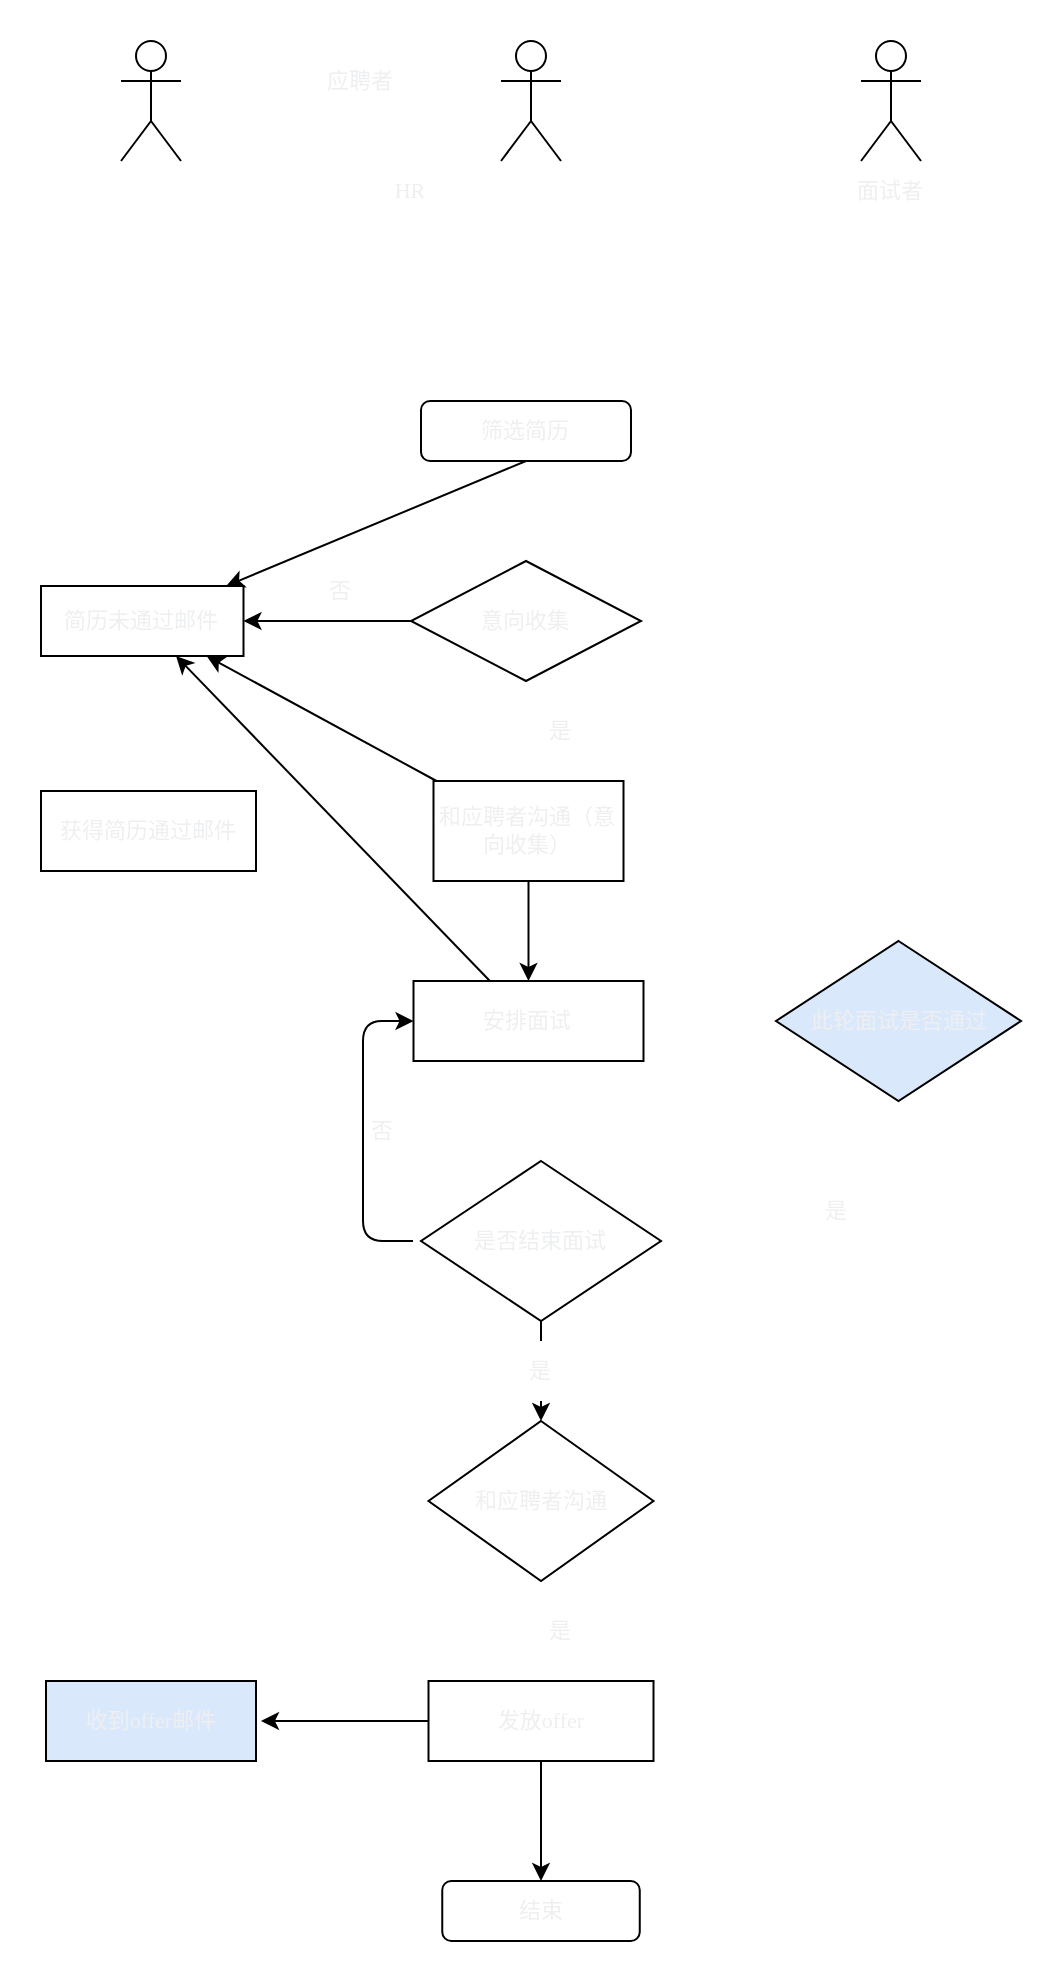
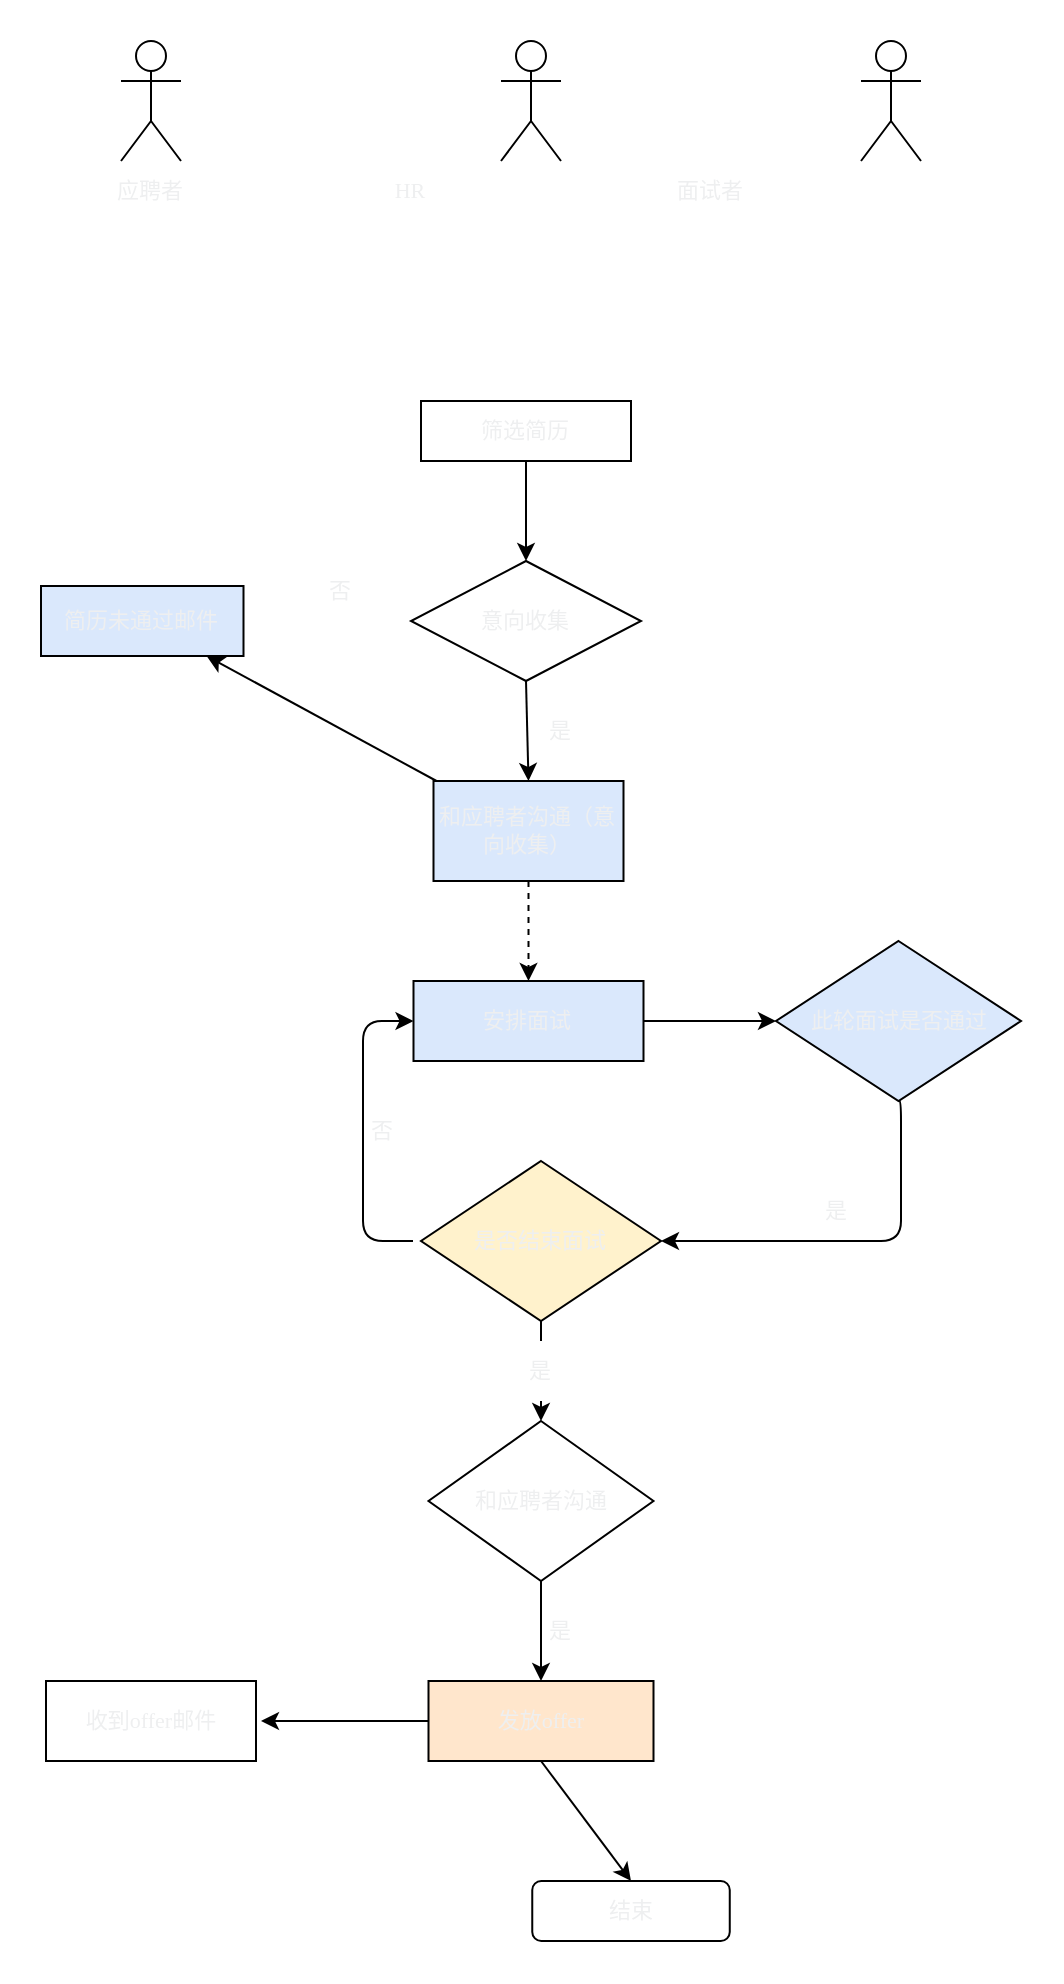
- <mxCell id="5" value="应聘者" style="text;html=1;strokeColor=none;fillColor=none;align=center;verticalAlign=middle;whiteSpace=wrap;rounded=0;fontFamily=Verdana;fontSize=11;fontColor=#EEEFF0;" vertex="1" parent="1"><mxGeometry x="150" y="25" width="60" height="30" as="geometry" /></mxCell>
+ <mxCell id="5" value="应聘者" style="text;html=1;strokeColor=none;fillColor=none;align=center;verticalAlign=middle;whiteSpace=wrap;rounded=0;fontFamily=Verdana;fontSize=11;fontColor=#EEEFF0;" vertex="1" parent="1"><mxGeometry x="45" y="80" width="60" height="30" as="geometry" /></mxCell>
- <mxCell id="7" value="面试者" style="text;html=1;strokeColor=none;fillColor=none;align=center;verticalAlign=middle;whiteSpace=wrap;rounded=0;fontFamily=Verdana;fontSize=11;fontColor=#EEEFF0;" vertex="1" parent="1"><mxGeometry x="415" y="80" width="60" height="30" as="geometry" /></mxCell>
+ <mxCell id="7" value="面试者" style="text;html=1;strokeColor=none;fillColor=none;align=center;verticalAlign=middle;whiteSpace=wrap;rounded=0;fontFamily=Verdana;fontSize=11;fontColor=#EEEFF0;" vertex="1" parent="1"><mxGeometry x="325" y="80" width="60" height="30" as="geometry" /></mxCell>
- <mxCell id="9" value="筛选简历" style="whiteSpace=wrap;html=1;fontFamily=Verdana;fontSize=11;fontColor=#EEEFF0;rounded=1;" vertex="1" parent="1"><mxGeometry x="210" y="200" width="105" height="30" as="geometry" /></mxCell>
+ <mxCell id="9" value="筛选简历" style="rounded=0;whiteSpace=wrap;html=1;fontFamily=Verdana;fontSize=11;fontColor=#EEEFF0;" vertex="1" parent="1"><mxGeometry x="210" y="200" width="105" height="30" as="geometry" /></mxCell>
- <mxCell id="8" style="edgeStyle=none;html=1;exitX=0.5;exitY=1;exitDx=0;exitDy=0;fontFamily=Verdana;fontSize=11;fontColor=#EEEFF0;" edge="1" parent="1" source="9" target="37"><mxGeometry relative="1" as="geometry" /></mxCell>
+ <mxCell id="8" style="edgeStyle=none;html=1;exitX=0.5;exitY=1;exitDx=0;exitDy=0;entryX=0.5;entryY=0;entryDx=0;entryDy=0;fontFamily=Verdana;fontSize=11;fontColor=#EEEFF0;" edge="1" parent="1" source="9" target="12"><mxGeometry relative="1" as="geometry" /></mxCell>
- <mxCell id="37" value="简历未通过邮件" style="whiteSpace=wrap;html=1;fontSize=11;fontFamily=Verdana;fontColor=#EEEFF0;" vertex="1" parent="1"><mxGeometry x="20" y="292.5" width="101.25" height="35" as="geometry" /></mxCell>
+ <mxCell id="37" value="简历未通过邮件" style="whiteSpace=wrap;html=1;fontSize=11;fontFamily=Verdana;fontColor=#EEEFF0;fillColor=#dae8fc;" vertex="1" parent="1"><mxGeometry x="20" y="292.5" width="101.25" height="35" as="geometry" /></mxCell>
- <mxCell id="11" value="" style="edgeStyle=none;html=1;fontFamily=Verdana;fontSize=11;fontColor=#EEEFF0;" edge="1" parent="1" source="12" target="37"><mxGeometry relative="1" as="geometry" /></mxCell>
+ <mxCell id="10" style="edgeStyle=none;html=1;exitX=0.5;exitY=1;exitDx=0;exitDy=0;entryX=0.5;entryY=0;entryDx=0;entryDy=0;fontFamily=Verdana;fontSize=11;fontColor=#EEEFF0;" edge="1" parent="1" source="12" target="15"><mxGeometry relative="1" as="geometry" /></mxCell>
- <mxCell id="16" value="" style="edgeStyle=none;html=1;fontFamily=Verdana;fontSize=11;fontColor=#EEEFF0;" edge="1" parent="1" source="17" target="37"><mxGeometry relative="1" as="geometry" /></mxCell>
+ <mxCell id="16" value="" style="edgeStyle=none;html=1;fontFamily=Verdana;fontSize=11;fontColor=#EEEFF0;" edge="1" parent="1" source="17" target="18"><mxGeometry relative="1" as="geometry" /></mxCell>
- <mxCell id="28" value="获得简历通过邮件" style="rounded=0;whiteSpace=wrap;html=1;fontFamily=Verdana;fontSize=11;fontColor=#EEEFF0;" vertex="1" parent="1"><mxGeometry x="20" y="395" width="107.5" height="40" as="geometry" /></mxCell>
- <mxCell id="15" value="和应聘者沟通（意向收集）" style="rounded=0;whiteSpace=wrap;html=1;fontFamily=Verdana;fontSize=11;fontColor=#EEEFF0;" vertex="1" parent="1"><mxGeometry x="216.25" y="390" width="95" height="50" as="geometry" /></mxCell>
+ <mxCell id="15" value="和应聘者沟通（意向收集）" style="rounded=0;whiteSpace=wrap;html=1;fontFamily=Verdana;fontSize=11;fontColor=#EEEFF0;fillColor=#dae8fc;" vertex="1" parent="1"><mxGeometry x="216.25" y="390" width="95" height="50" as="geometry" /></mxCell>
- <mxCell id="13" style="edgeStyle=none;html=1;exitX=0.5;exitY=1;exitDx=0;exitDy=0;entryX=0.5;entryY=0;entryDx=0;entryDy=0;fontFamily=Verdana;fontSize=11;fontColor=#EEEFF0;" edge="1" parent="1" source="15" target="17"><mxGeometry relative="1" as="geometry" /></mxCell>
+ <mxCell id="13" style="edgeStyle=none;html=1;exitX=0.5;exitY=1;exitDx=0;exitDy=0;entryX=0.5;entryY=0;entryDx=0;entryDy=0;fontFamily=Verdana;fontSize=11;fontColor=#EEEFF0;dashed=1;" edge="1" parent="1" source="15" target="17"><mxGeometry relative="1" as="geometry" /></mxCell>
- <mxCell id="17" value="安排面试" style="rounded=0;whiteSpace=wrap;html=1;fontFamily=Verdana;fontSize=11;fontColor=#EEEFF0;" vertex="1" parent="1"><mxGeometry x="206.25" y="490" width="115" height="40" as="geometry" /></mxCell>
+ <mxCell id="17" value="安排面试" style="rounded=0;whiteSpace=wrap;html=1;fontFamily=Verdana;fontSize=11;fontColor=#EEEFF0;fillColor=#dae8fc;" vertex="1" parent="1"><mxGeometry x="206.25" y="490" width="115" height="40" as="geometry" /></mxCell>
- <mxCell id="20" value="是否结束面试" style="rhombus;whiteSpace=wrap;html=1;fontFamily=Verdana;fontSize=11;fontColor=#EEEFF0;" vertex="1" parent="1"><mxGeometry x="210" y="580" width="120" height="80" as="geometry" /></mxCell>
+ <mxCell id="20" value="是否结束面试" style="rhombus;whiteSpace=wrap;html=1;fontFamily=Verdana;fontSize=11;fontColor=#EEEFF0;fillColor=#fff2cc;" vertex="1" parent="1"><mxGeometry x="210" y="580" width="120" height="80" as="geometry" /></mxCell>
+ <mxCell id="29" value="" style="edgeStyle=segmentEdgeStyle;endArrow=classic;html=1;fontFamily=Verdana;fontSize=11;fontColor=#EEEFF0;exitX=0.5;exitY=1;exitDx=0;exitDy=0;entryX=1;entryY=0.5;entryDx=0;entryDy=0;" edge="1" parent="1" source="18" target="20"><mxGeometry width="50" height="50" relative="1" as="geometry"><mxPoint x="450" y="560" as="sourcePoint" /><mxPoint x="350" y="620" as="targetPoint" /><Array as="points"><mxPoint x="450" y="550" /><mxPoint x="450" y="620" /></Array></mxGeometry></mxCell>
+ <mxCell id="21" style="edgeStyle=none;html=1;exitX=0.5;exitY=1;exitDx=0;exitDy=0;entryX=0.5;entryY=0;entryDx=0;entryDy=0;fontFamily=Verdana;fontSize=11;fontColor=#EEEFF0;" edge="1" parent="1" source="22" target="25"><mxGeometry relative="1" as="geometry" /></mxCell>
- <mxCell id="27" value="收到offer邮件" style="rounded=0;whiteSpace=wrap;html=1;fontFamily=Verdana;fontSize=11;fontColor=#EEEFF0;fillColor=#dae8fc;" vertex="1" parent="1"><mxGeometry x="22.5" y="840" width="105" height="40" as="geometry" /></mxCell>
+ <mxCell id="27" value="收到offer邮件" style="rounded=0;whiteSpace=wrap;html=1;fontFamily=Verdana;fontSize=11;fontColor=#EEEFF0;" vertex="1" parent="1"><mxGeometry x="22.5" y="840" width="105" height="40" as="geometry" /></mxCell>
- <mxCell id="25" value="发放offer" style="rounded=0;whiteSpace=wrap;html=1;fontFamily=Verdana;fontSize=11;fontColor=#EEEFF0;" vertex="1" parent="1"><mxGeometry x="213.75" y="840" width="112.5" height="40" as="geometry" /></mxCell>
+ <mxCell id="25" value="发放offer" style="rounded=0;whiteSpace=wrap;html=1;fontFamily=Verdana;fontSize=11;fontColor=#EEEFF0;fillColor=#ffe6cc;" vertex="1" parent="1"><mxGeometry x="213.75" y="840" width="112.5" height="40" as="geometry" /></mxCell>
- <mxCell id="26" value="结束" style="rounded=1;whiteSpace=wrap;html=1;fontFamily=Verdana;fontSize=11;fontColor=#EEEFF0;" vertex="1" parent="1"><mxGeometry x="220.63" y="940" width="98.75" height="30" as="geometry" /></mxCell>
+ <mxCell id="26" value="结束" style="rounded=1;whiteSpace=wrap;html=1;fontFamily=Verdana;fontSize=11;fontColor=#EEEFF0;" vertex="1" parent="1"><mxGeometry x="265.63" y="940" width="98.75" height="30" as="geometry" /></mxCell>
